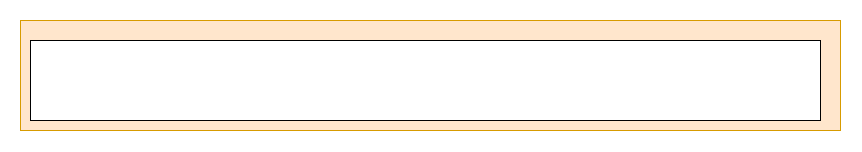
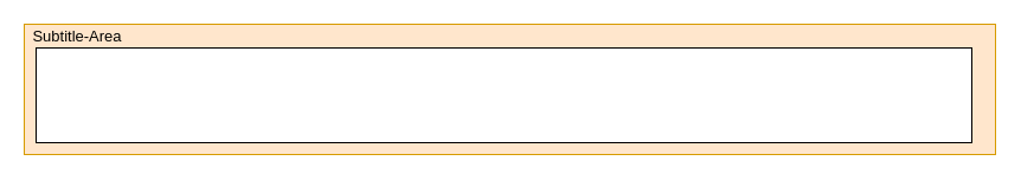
+ <mxCell id="4" value="Subtitle-Area" style="text;html=1;strokeColor=none;fillColor=none;align=center;verticalAlign=middle;whiteSpace=wrap;rounded=0;fontSize=13;" vertex="1" parent="2"><mxGeometry width="90" height="20" as="geometry" /></mxCell>
